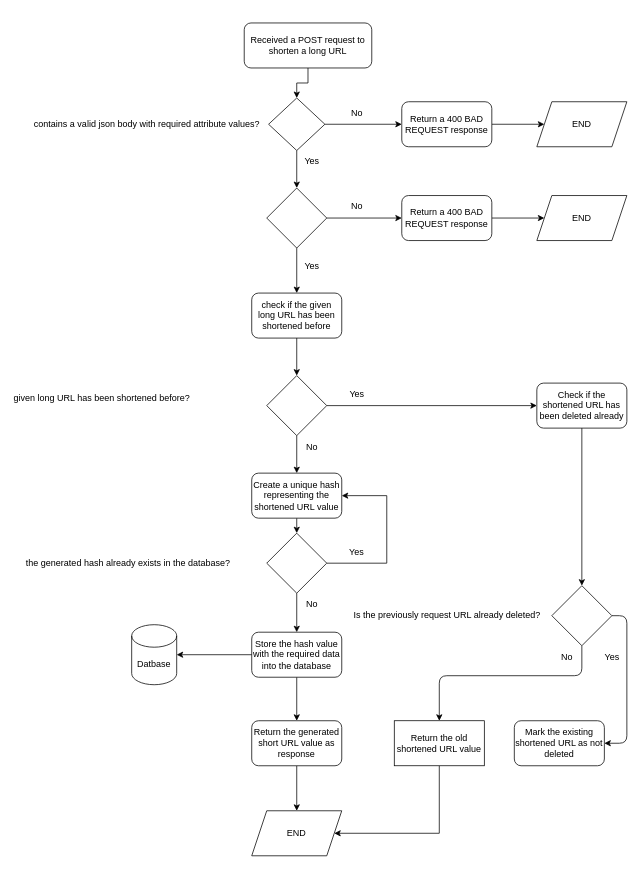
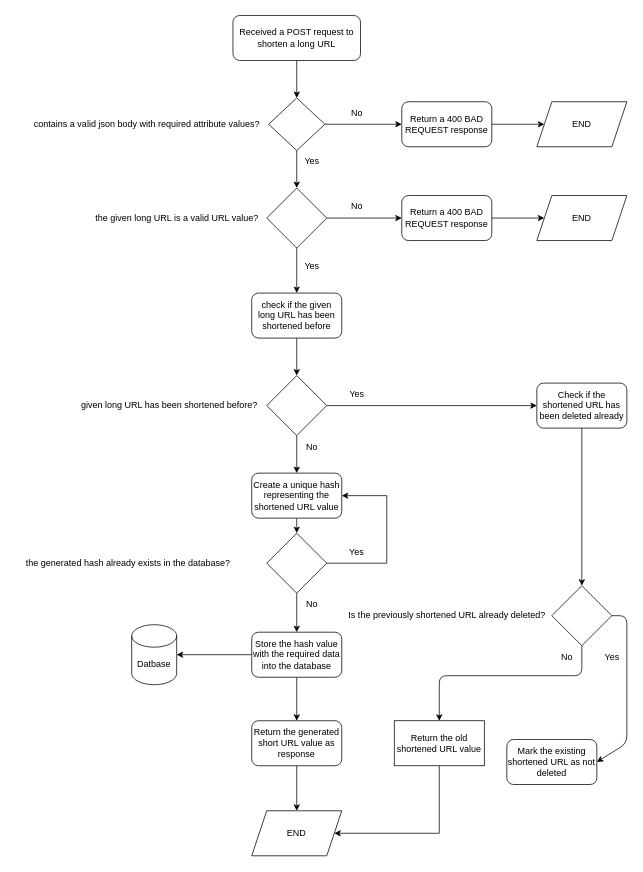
- <mxCell id="3" value="Received a POST request to shorten a long URL" style="rounded=1;whiteSpace=wrap;html=1;" parent="1" vertex="1"><mxGeometry x="325" y="30" width="170" height="60" as="geometry" /></mxCell>
+ <mxCell id="3" value="Received a POST request to shorten a long URL" style="rounded=1;whiteSpace=wrap;html=1;" parent="1" vertex="1"><mxGeometry x="310" y="20" width="170" height="60" as="geometry" /></mxCell>
+ <mxCell id="16" value="&lt;div&gt;the given long URL is a valid URL value?&lt;br&gt;&lt;/div&gt;" style="text;html=1;align=center;verticalAlign=middle;resizable=0;points=[];autosize=1;strokeColor=none;fillColor=none;" parent="1" vertex="1"><mxGeometry x="115" y="275" width="240" height="30" as="geometry" /></mxCell>
- <mxCell id="26" value="given long URL has been shortened before?" style="text;html=1;align=center;verticalAlign=middle;resizable=0;points=[];autosize=1;strokeColor=none;fillColor=none;" parent="1" vertex="1"><mxGeometry x="5" y="515" width="260" height="30" as="geometry" /></mxCell>
+ <mxCell id="26" value="given long URL has been shortened before?" style="text;html=1;align=center;verticalAlign=middle;resizable=0;points=[];autosize=1;strokeColor=none;fillColor=none;" parent="1" vertex="1"><mxGeometry x="95" y="525" width="260" height="30" as="geometry" /></mxCell>
- <mxCell id="51" value="Is the previously request URL already deleted?" style="text;html=1;align=center;verticalAlign=middle;resizable=0;points=[];autosize=1;strokeColor=none;fillColor=none;" parent="1" vertex="1"><mxGeometry x="450" y="805" width="290" height="30" as="geometry" /></mxCell>
+ <mxCell id="51" value="Is the previously shortened URL already deleted?" style="text;html=1;align=center;verticalAlign=middle;resizable=0;points=[];autosize=1;strokeColor=none;fillColor=none;" parent="1" vertex="1"><mxGeometry x="450" y="805" width="290" height="30" as="geometry" /></mxCell>
- <mxCell id="53" value="Mark the existing shortened URL as not deleted" style="rounded=1;whiteSpace=wrap;html=1;" parent="1" vertex="1"><mxGeometry x="685" y="960" width="120" height="60" as="geometry" /></mxCell>
+ <mxCell id="53" value="Mark the existing shortened URL as not deleted" style="rounded=1;whiteSpace=wrap;html=1;" parent="1" vertex="1"><mxGeometry x="675" y="985" width="120" height="60" as="geometry" /></mxCell>
